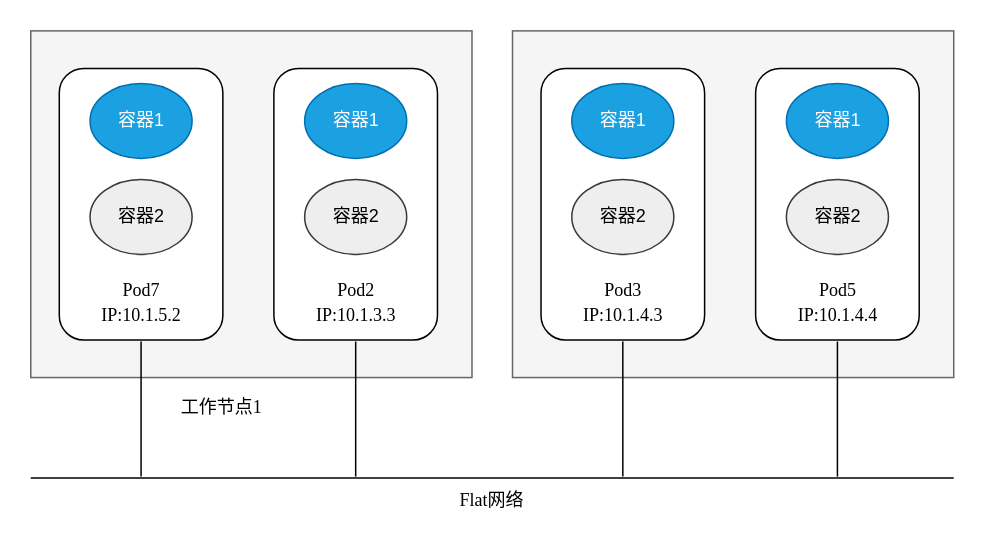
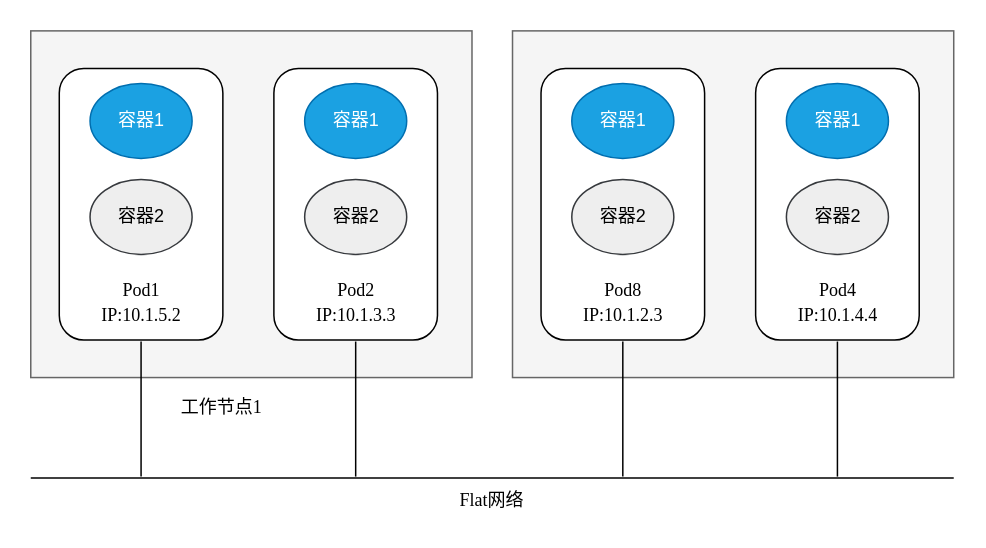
- <mxCell id="6" value="&lt;font face=&quot;Garamond&quot;&gt;Pod7&lt;/font&gt;" style="text;html=1;strokeColor=none;fillColor=none;align=center;verticalAlign=middle;whiteSpace=wrap;rounded=0;" vertex="1" parent="1"><mxGeometry x="73.5" y="183" width="40" height="20" as="geometry" /></mxCell>
+ <mxCell id="6" value="&lt;font face=&quot;Garamond&quot;&gt;Pod1&lt;/font&gt;" style="text;html=1;strokeColor=none;fillColor=none;align=center;verticalAlign=middle;whiteSpace=wrap;rounded=0;" vertex="1" parent="1"><mxGeometry x="73.5" y="183" width="40" height="20" as="geometry" /></mxCell>
- <mxCell id="17" value="&lt;font face=&quot;Garamond&quot;&gt;Pod3&lt;/font&gt;" style="text;html=1;strokeColor=none;fillColor=none;align=center;verticalAlign=middle;whiteSpace=wrap;rounded=0;" vertex="1" parent="1"><mxGeometry x="394.5" y="183" width="40" height="20" as="geometry" /></mxCell>
+ <mxCell id="17" value="&lt;font face=&quot;Garamond&quot;&gt;Pod8&lt;/font&gt;" style="text;html=1;strokeColor=none;fillColor=none;align=center;verticalAlign=middle;whiteSpace=wrap;rounded=0;" vertex="1" parent="1"><mxGeometry x="394.5" y="183" width="40" height="20" as="geometry" /></mxCell>
- <mxCell id="23" value="&lt;font face=&quot;Garamond&quot;&gt;Pod5&lt;/font&gt;" style="text;html=1;strokeColor=none;fillColor=none;align=center;verticalAlign=middle;whiteSpace=wrap;rounded=0;" vertex="1" parent="1"><mxGeometry x="537.5" y="183" width="40" height="20" as="geometry" /></mxCell>
+ <mxCell id="23" value="&lt;font face=&quot;Garamond&quot;&gt;Pod4&lt;/font&gt;" style="text;html=1;strokeColor=none;fillColor=none;align=center;verticalAlign=middle;whiteSpace=wrap;rounded=0;" vertex="1" parent="1"><mxGeometry x="537.5" y="183" width="40" height="20" as="geometry" /></mxCell>
- <mxCell id="18" value="&lt;font face=&quot;Garamond&quot;&gt;IP:10.1.4.3&lt;/font&gt;" style="text;html=1;strokeColor=none;fillColor=none;align=center;verticalAlign=middle;whiteSpace=wrap;rounded=0;" vertex="1" parent="1"><mxGeometry x="394.5" y="200" width="40" height="20" as="geometry" /></mxCell>
+ <mxCell id="18" value="&lt;font face=&quot;Garamond&quot;&gt;IP:10.1.2.3&lt;/font&gt;" style="text;html=1;strokeColor=none;fillColor=none;align=center;verticalAlign=middle;whiteSpace=wrap;rounded=0;" vertex="1" parent="1"><mxGeometry x="394.5" y="200" width="40" height="20" as="geometry" /></mxCell>
